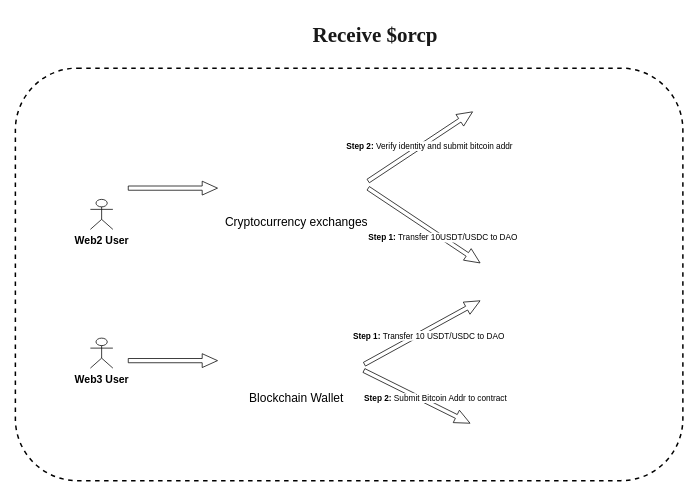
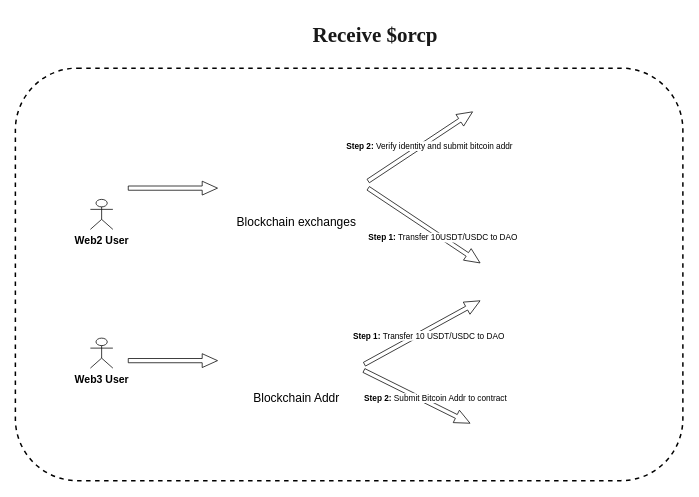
- <mxCell id="12" value="Cryptocurrency exchanges" style="text;html=1;strokeColor=none;fillColor=none;align=center;verticalAlign=middle;whiteSpace=wrap;rounded=0;fontSize=16;" vertex="1" parent="1"><mxGeometry x="290" y="280" width="210" height="30" as="geometry" /></mxCell>
+ <mxCell id="12" value="Blockchain exchanges" style="text;html=1;strokeColor=none;fillColor=none;align=center;verticalAlign=middle;whiteSpace=wrap;rounded=0;fontSize=16;" vertex="1" parent="1"><mxGeometry x="290" y="280" width="210" height="30" as="geometry" /></mxCell>
- <mxCell id="13" value="Blockchain Wallet" style="text;html=1;strokeColor=none;fillColor=none;align=center;verticalAlign=middle;whiteSpace=wrap;rounded=0;fontSize=16;" vertex="1" parent="1"><mxGeometry x="320" y="515" width="150" height="30" as="geometry" /></mxCell>
+ <mxCell id="13" value="Blockchain Addr" style="text;html=1;strokeColor=none;fillColor=none;align=center;verticalAlign=middle;whiteSpace=wrap;rounded=0;fontSize=16;" vertex="1" parent="1"><mxGeometry x="320" y="515" width="150" height="30" as="geometry" /></mxCell>
